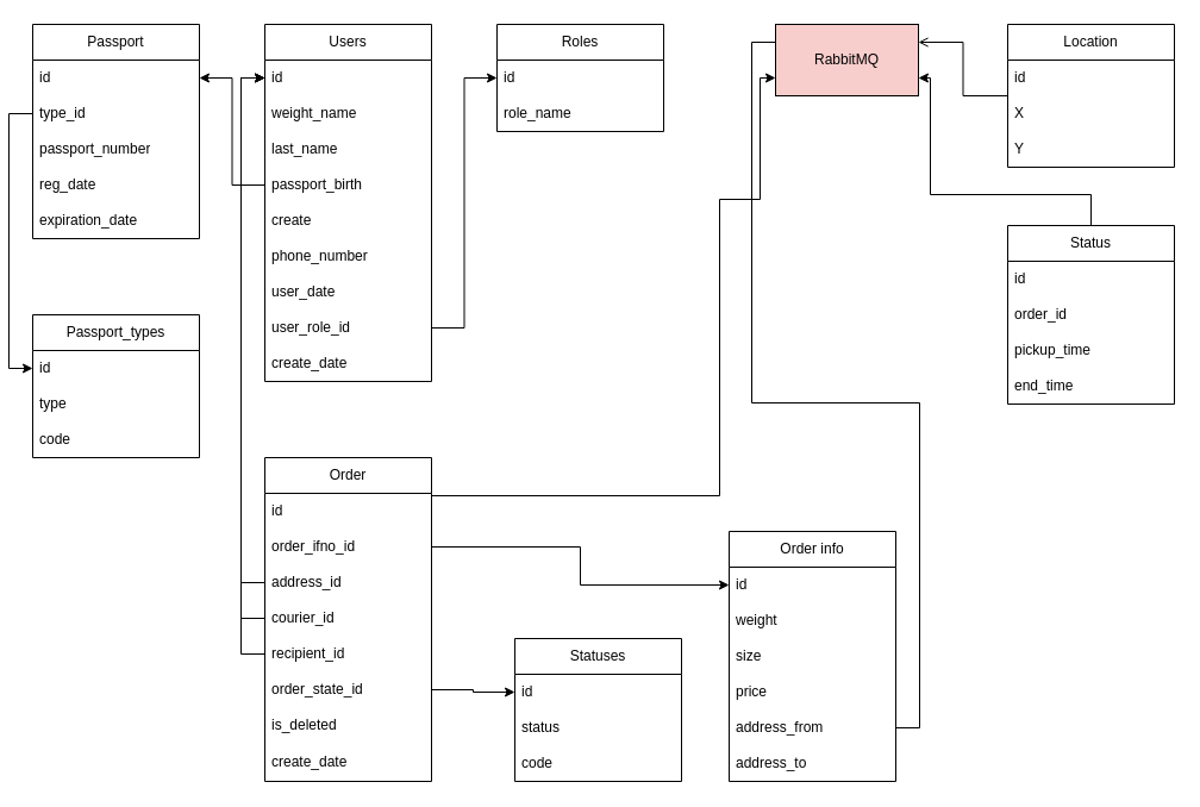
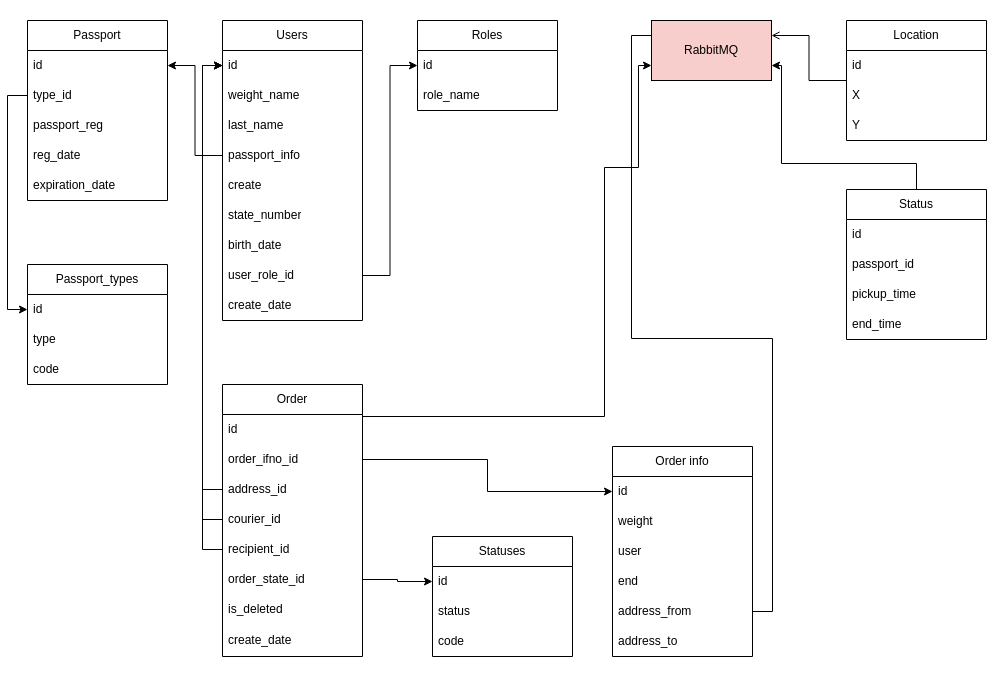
- <mxCell id="58" value="passport_number" style="text;strokeColor=none;fillColor=none;align=left;verticalAlign=middle;spacingLeft=4;spacingRight=4;overflow=hidden;points=[[0,0.5],[1,0.5]];portConstraint=eastwest;rotatable=0;whiteSpace=wrap;html=1;" vertex="1" parent="55"><mxGeometry y="90" width="140" height="30" as="geometry" /></mxCell>
+ <mxCell id="58" value="passport_reg" style="text;strokeColor=none;fillColor=none;align=left;verticalAlign=middle;spacingLeft=4;spacingRight=4;overflow=hidden;points=[[0,0.5],[1,0.5]];portConstraint=eastwest;rotatable=0;whiteSpace=wrap;html=1;" vertex="1" parent="55"><mxGeometry y="90" width="140" height="30" as="geometry" /></mxCell>
- <mxCell id="6" value="passport_birth" style="text;strokeColor=none;fillColor=none;align=left;verticalAlign=middle;spacingLeft=4;spacingRight=4;overflow=hidden;points=[[0,0.5],[1,0.5]];portConstraint=eastwest;rotatable=0;whiteSpace=wrap;html=1;" parent="2" vertex="1"><mxGeometry y="120" width="140" height="30" as="geometry" /></mxCell>
+ <mxCell id="6" value="passport_info" style="text;strokeColor=none;fillColor=none;align=left;verticalAlign=middle;spacingLeft=4;spacingRight=4;overflow=hidden;points=[[0,0.5],[1,0.5]];portConstraint=eastwest;rotatable=0;whiteSpace=wrap;html=1;" parent="2" vertex="1"><mxGeometry y="120" width="140" height="30" as="geometry" /></mxCell>
- <mxCell id="8" value="phone_number" style="text;strokeColor=none;fillColor=none;align=left;verticalAlign=middle;spacingLeft=4;spacingRight=4;overflow=hidden;points=[[0,0.5],[1,0.5]];portConstraint=eastwest;rotatable=0;whiteSpace=wrap;html=1;" parent="2" vertex="1"><mxGeometry y="180" width="140" height="30" as="geometry" /></mxCell>
+ <mxCell id="8" value="state_number" style="text;strokeColor=none;fillColor=none;align=left;verticalAlign=middle;spacingLeft=4;spacingRight=4;overflow=hidden;points=[[0,0.5],[1,0.5]];portConstraint=eastwest;rotatable=0;whiteSpace=wrap;html=1;" parent="2" vertex="1"><mxGeometry y="180" width="140" height="30" as="geometry" /></mxCell>
- <mxCell id="9" value="user_date" style="text;strokeColor=none;fillColor=none;align=left;verticalAlign=middle;spacingLeft=4;spacingRight=4;overflow=hidden;points=[[0,0.5],[1,0.5]];portConstraint=eastwest;rotatable=0;whiteSpace=wrap;html=1;" parent="2" vertex="1"><mxGeometry y="210" width="140" height="30" as="geometry" /></mxCell>
+ <mxCell id="9" value="birth_date" style="text;strokeColor=none;fillColor=none;align=left;verticalAlign=middle;spacingLeft=4;spacingRight=4;overflow=hidden;points=[[0,0.5],[1,0.5]];portConstraint=eastwest;rotatable=0;whiteSpace=wrap;html=1;" parent="2" vertex="1"><mxGeometry y="210" width="140" height="30" as="geometry" /></mxCell>
- <mxCell id="43" value="order_id" style="text;strokeColor=none;fillColor=none;align=left;verticalAlign=middle;spacingLeft=4;spacingRight=4;overflow=hidden;points=[[0,0.5],[1,0.5]];portConstraint=eastwest;rotatable=0;whiteSpace=wrap;html=1;" parent="41" vertex="1"><mxGeometry y="60" width="140" height="30" as="geometry" /></mxCell>
+ <mxCell id="43" value="passport_id" style="text;strokeColor=none;fillColor=none;align=left;verticalAlign=middle;spacingLeft=4;spacingRight=4;overflow=hidden;points=[[0,0.5],[1,0.5]];portConstraint=eastwest;rotatable=0;whiteSpace=wrap;html=1;" parent="41" vertex="1"><mxGeometry y="60" width="140" height="30" as="geometry" /></mxCell>
- <mxCell id="15" value="size" style="text;strokeColor=none;fillColor=none;align=left;verticalAlign=middle;spacingLeft=4;spacingRight=4;overflow=hidden;points=[[0,0.5],[1,0.5]];portConstraint=eastwest;rotatable=0;whiteSpace=wrap;html=1;" parent="12" vertex="1"><mxGeometry y="90" width="140" height="30" as="geometry" /></mxCell>
+ <mxCell id="15" value="user" style="text;strokeColor=none;fillColor=none;align=left;verticalAlign=middle;spacingLeft=4;spacingRight=4;overflow=hidden;points=[[0,0.5],[1,0.5]];portConstraint=eastwest;rotatable=0;whiteSpace=wrap;html=1;" parent="12" vertex="1"><mxGeometry y="90" width="140" height="30" as="geometry" /></mxCell>
- <mxCell id="16" value="price" style="text;strokeColor=none;fillColor=none;align=left;verticalAlign=middle;spacingLeft=4;spacingRight=4;overflow=hidden;points=[[0,0.5],[1,0.5]];portConstraint=eastwest;rotatable=0;whiteSpace=wrap;html=1;" parent="12" vertex="1"><mxGeometry y="120" width="140" height="30" as="geometry" /></mxCell>
+ <mxCell id="16" value="end" style="text;strokeColor=none;fillColor=none;align=left;verticalAlign=middle;spacingLeft=4;spacingRight=4;overflow=hidden;points=[[0,0.5],[1,0.5]];portConstraint=eastwest;rotatable=0;whiteSpace=wrap;html=1;" parent="12" vertex="1"><mxGeometry y="120" width="140" height="30" as="geometry" /></mxCell>
